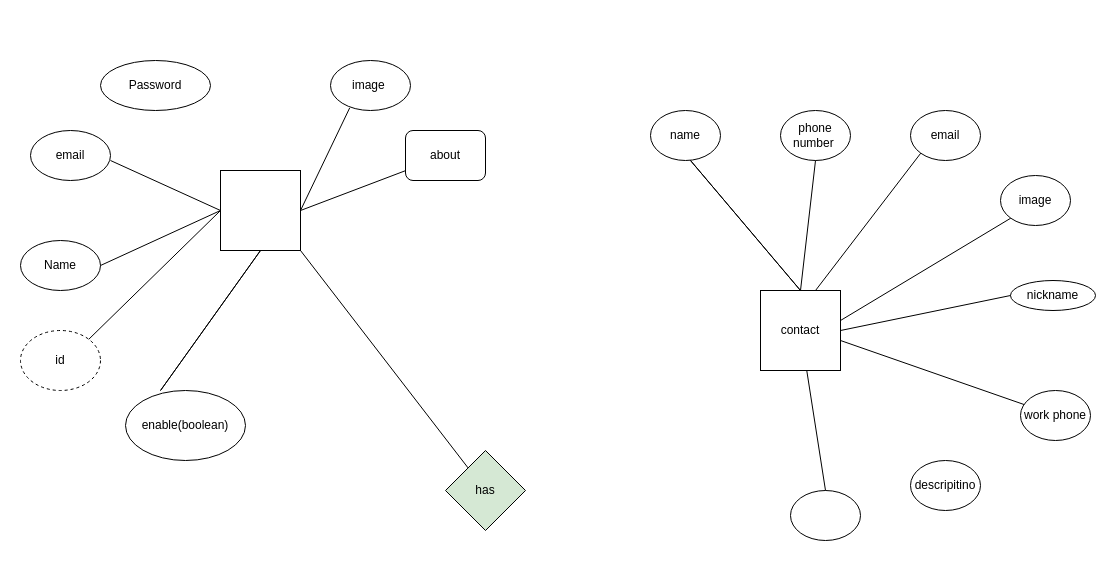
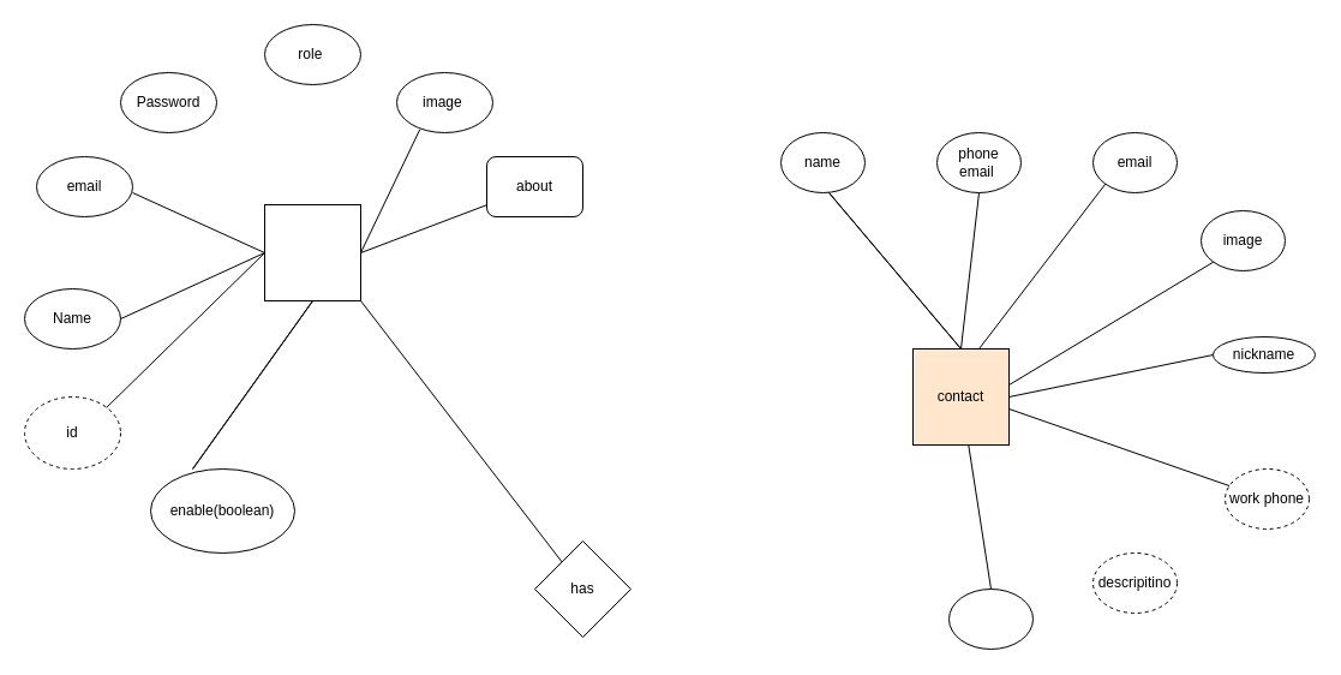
+ <mxCell id="7" value="role&lt;span style=&quot;white-space: pre;&quot;&gt; &lt;/span&gt;" style="ellipse;whiteSpace=wrap;html=1;" vertex="1" parent="1"><mxGeometry x="220" y="20" width="80" height="50" as="geometry" /></mxCell>
- <mxCell id="3" value="Password" style="ellipse;whiteSpace=wrap;html=1;" vertex="1" parent="1"><mxGeometry x="100" y="60" width="110" height="50" as="geometry" /></mxCell>
+ <mxCell id="3" value="Password" style="ellipse;whiteSpace=wrap;html=1;" vertex="1" parent="1"><mxGeometry x="100" y="60" width="80" height="50" as="geometry" /></mxCell>
- <mxCell id="17" value="phone number&lt;span style=&quot;white-space: pre;&quot;&gt; &lt;/span&gt;" style="ellipse;whiteSpace=wrap;html=1;" vertex="1" parent="1"><mxGeometry x="780" y="110" width="70" height="50" as="geometry" /></mxCell>
+ <mxCell id="17" value="phone email&lt;span style=&quot;white-space: pre;&quot;&gt; &lt;/span&gt;" style="ellipse;whiteSpace=wrap;html=1;" vertex="1" parent="1"><mxGeometry x="780" y="110" width="70" height="50" as="geometry" /></mxCell>
- <mxCell id="15" value="contact" style="whiteSpace=wrap;html=1;aspect=fixed;" vertex="1" parent="1"><mxGeometry x="760" y="290" width="80" height="80" as="geometry" /></mxCell>
+ <mxCell id="15" value="contact" style="whiteSpace=wrap;html=1;aspect=fixed;fillColor=#ffe6cc;" vertex="1" parent="1"><mxGeometry x="760" y="290" width="80" height="80" as="geometry" /></mxCell>
- <mxCell id="20" value="work phone" style="ellipse;whiteSpace=wrap;html=1;" vertex="1" parent="1"><mxGeometry x="1020" y="390" width="70" height="50" as="geometry" /></mxCell>
+ <mxCell id="20" value="work phone" style="ellipse;whiteSpace=wrap;html=1;dashed=1;" vertex="1" parent="1"><mxGeometry x="1020" y="390" width="70" height="50" as="geometry" /></mxCell>
- <mxCell id="19" value="descripitino" style="ellipse;whiteSpace=wrap;html=1;" vertex="1" parent="1"><mxGeometry x="910" y="460" width="70" height="50" as="geometry" /></mxCell>
+ <mxCell id="19" value="descripitino" style="ellipse;whiteSpace=wrap;html=1;dashed=1;" vertex="1" parent="1"><mxGeometry x="910" y="460" width="70" height="50" as="geometry" /></mxCell>
- <mxCell id="30" value="has" style="rhombus;whiteSpace=wrap;html=1;fillColor=#d5e8d4;" vertex="1" parent="1"><mxGeometry x="445" y="450" width="80" height="80" as="geometry" /></mxCell>
+ <mxCell id="30" value="has" style="rhombus;whiteSpace=wrap;html=1;" vertex="1" parent="1"><mxGeometry x="445" y="450" width="80" height="80" as="geometry" /></mxCell>
